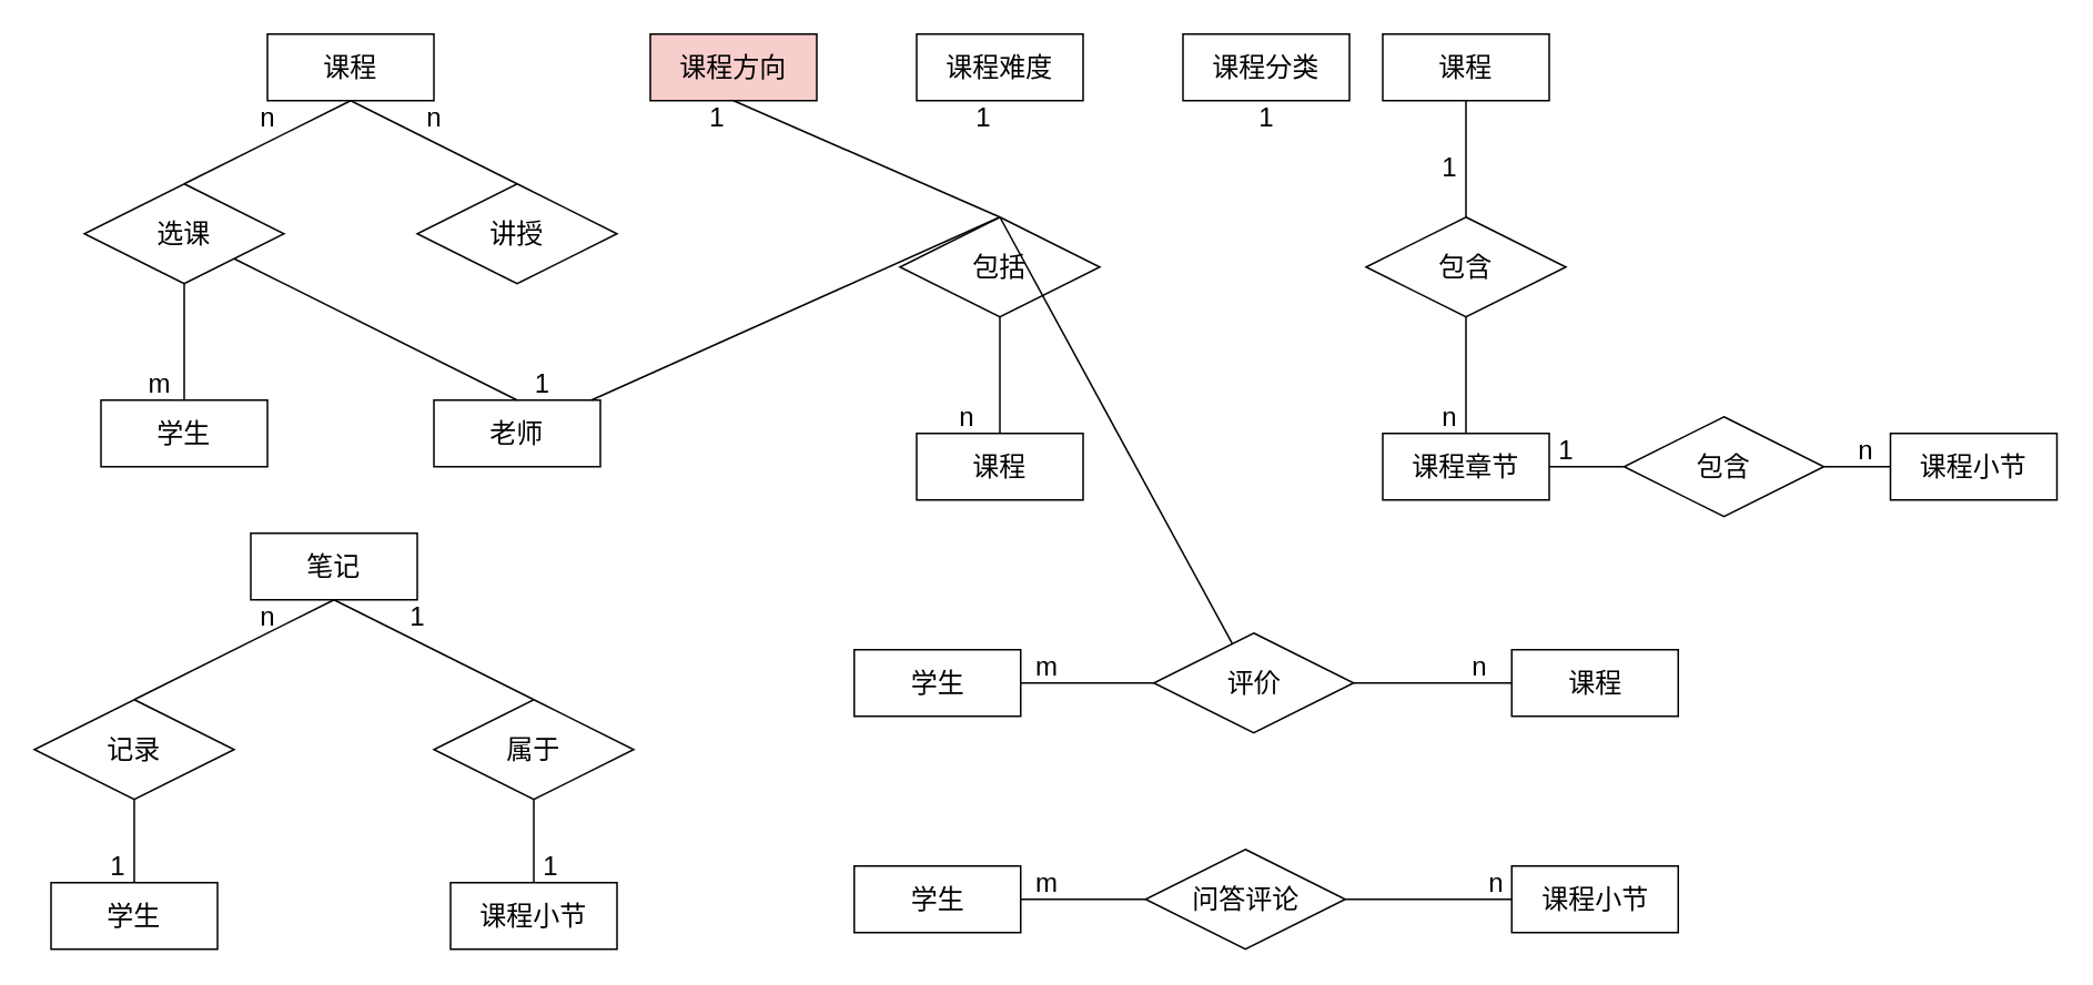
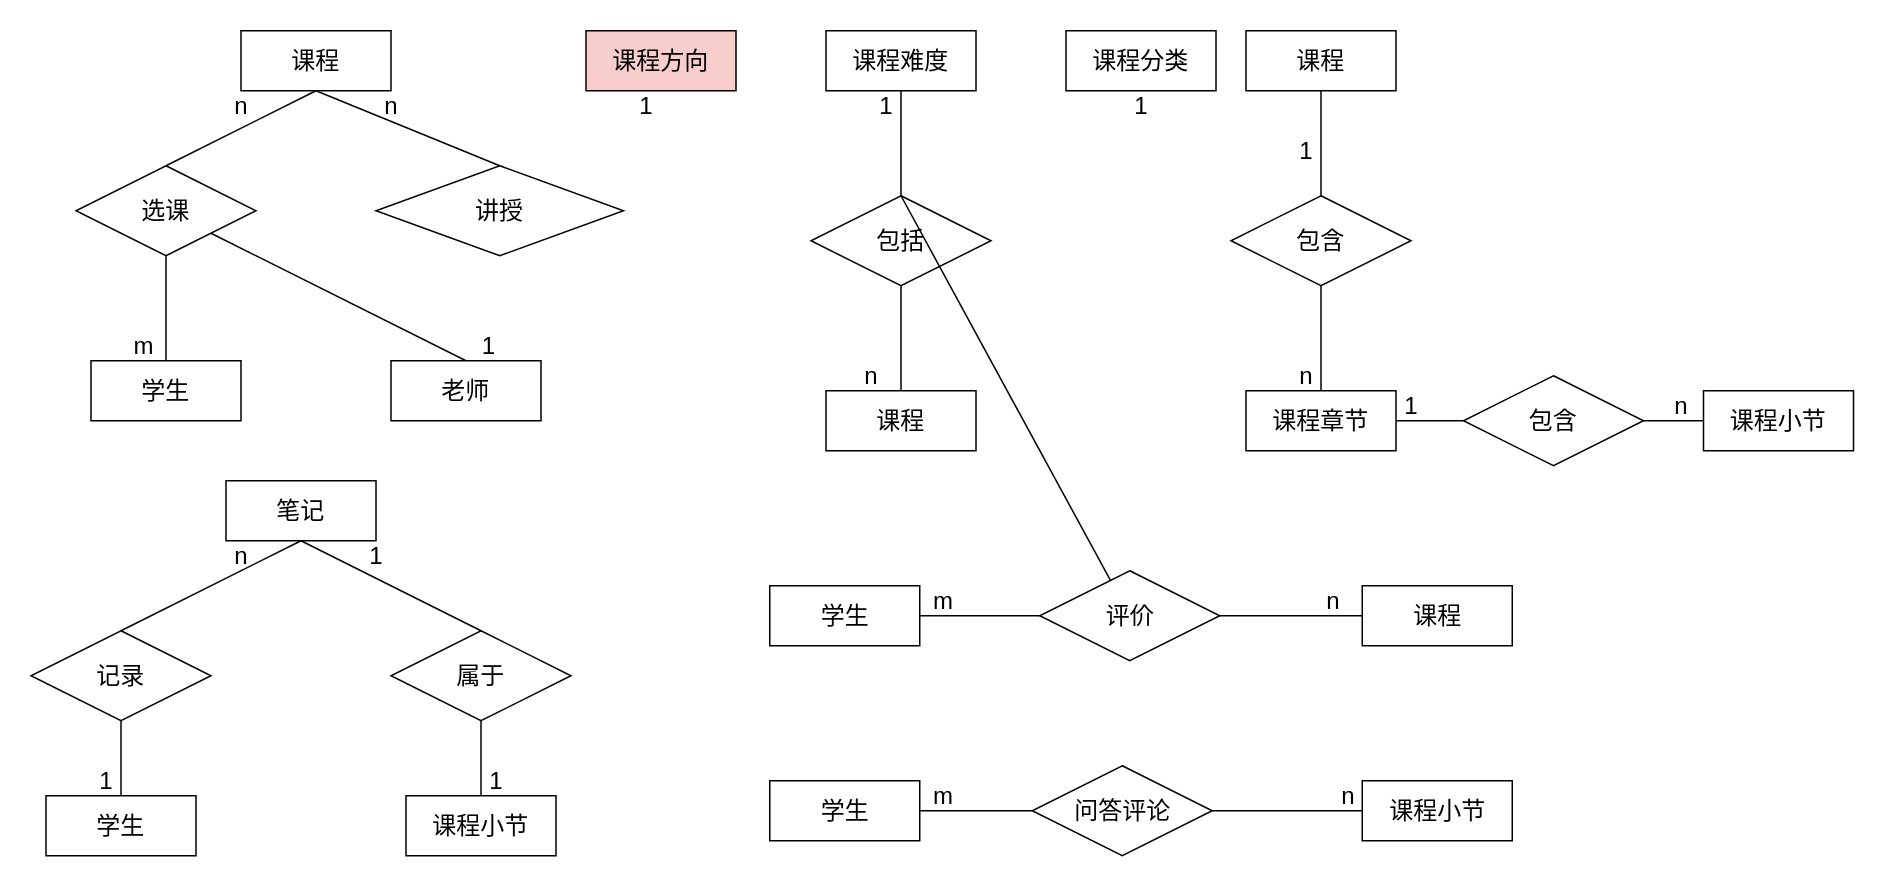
- <mxCell id="43" value="" style="endArrow=none;html=1;rounded=0;entryX=0.5;entryY=0;entryDx=0;entryDy=0;exitX=0.5;exitY=1;exitDx=0;exitDy=0;fontSize=16;" edge="1" parent="1" source="39" target="42"><mxGeometry relative="1" as="geometry"><mxPoint x="350" y="230" as="sourcePoint" /><mxPoint x="510" y="230" as="targetPoint" /></mxGeometry></mxCell>
- <mxCell id="11" value="&lt;font style=&quot;font-size: 16px&quot;&gt;讲授&lt;/font&gt;" style="shape=rhombus;perimeter=rhombusPerimeter;whiteSpace=wrap;html=1;align=center;fontSize=16;" vertex="1" parent="1"><mxGeometry x="250" y="110" width="120" height="60" as="geometry" /></mxCell>
+ <mxCell id="11" value="&lt;font style=&quot;font-size: 16px&quot;&gt;讲授&lt;/font&gt;" style="shape=rhombus;perimeter=rhombusPerimeter;whiteSpace=wrap;html=1;align=center;fontSize=16;" vertex="1" parent="1"><mxGeometry x="250" y="110" width="165" height="60" as="geometry" /></mxCell>
- <mxCell id="44" value="" style="endArrow=none;html=1;rounded=0;exitX=0.5;exitY=0;exitDx=0;exitDy=0;fontSize=16;" edge="1" parent="1" source="42" target="3"><mxGeometry relative="1" as="geometry"><mxPoint x="350" y="230" as="sourcePoint" /><mxPoint x="510" y="230" as="targetPoint" /></mxGeometry></mxCell>
+ <mxCell id="44" value="" style="endArrow=none;html=1;rounded=0;entryX=0.5;entryY=1;entryDx=0;entryDy=0;exitX=0.5;exitY=0;exitDx=0;exitDy=0;fontSize=16;" edge="1" parent="1" source="42" target="40"><mxGeometry relative="1" as="geometry"><mxPoint x="350" y="230" as="sourcePoint" /><mxPoint x="510" y="230" as="targetPoint" /></mxGeometry></mxCell>
